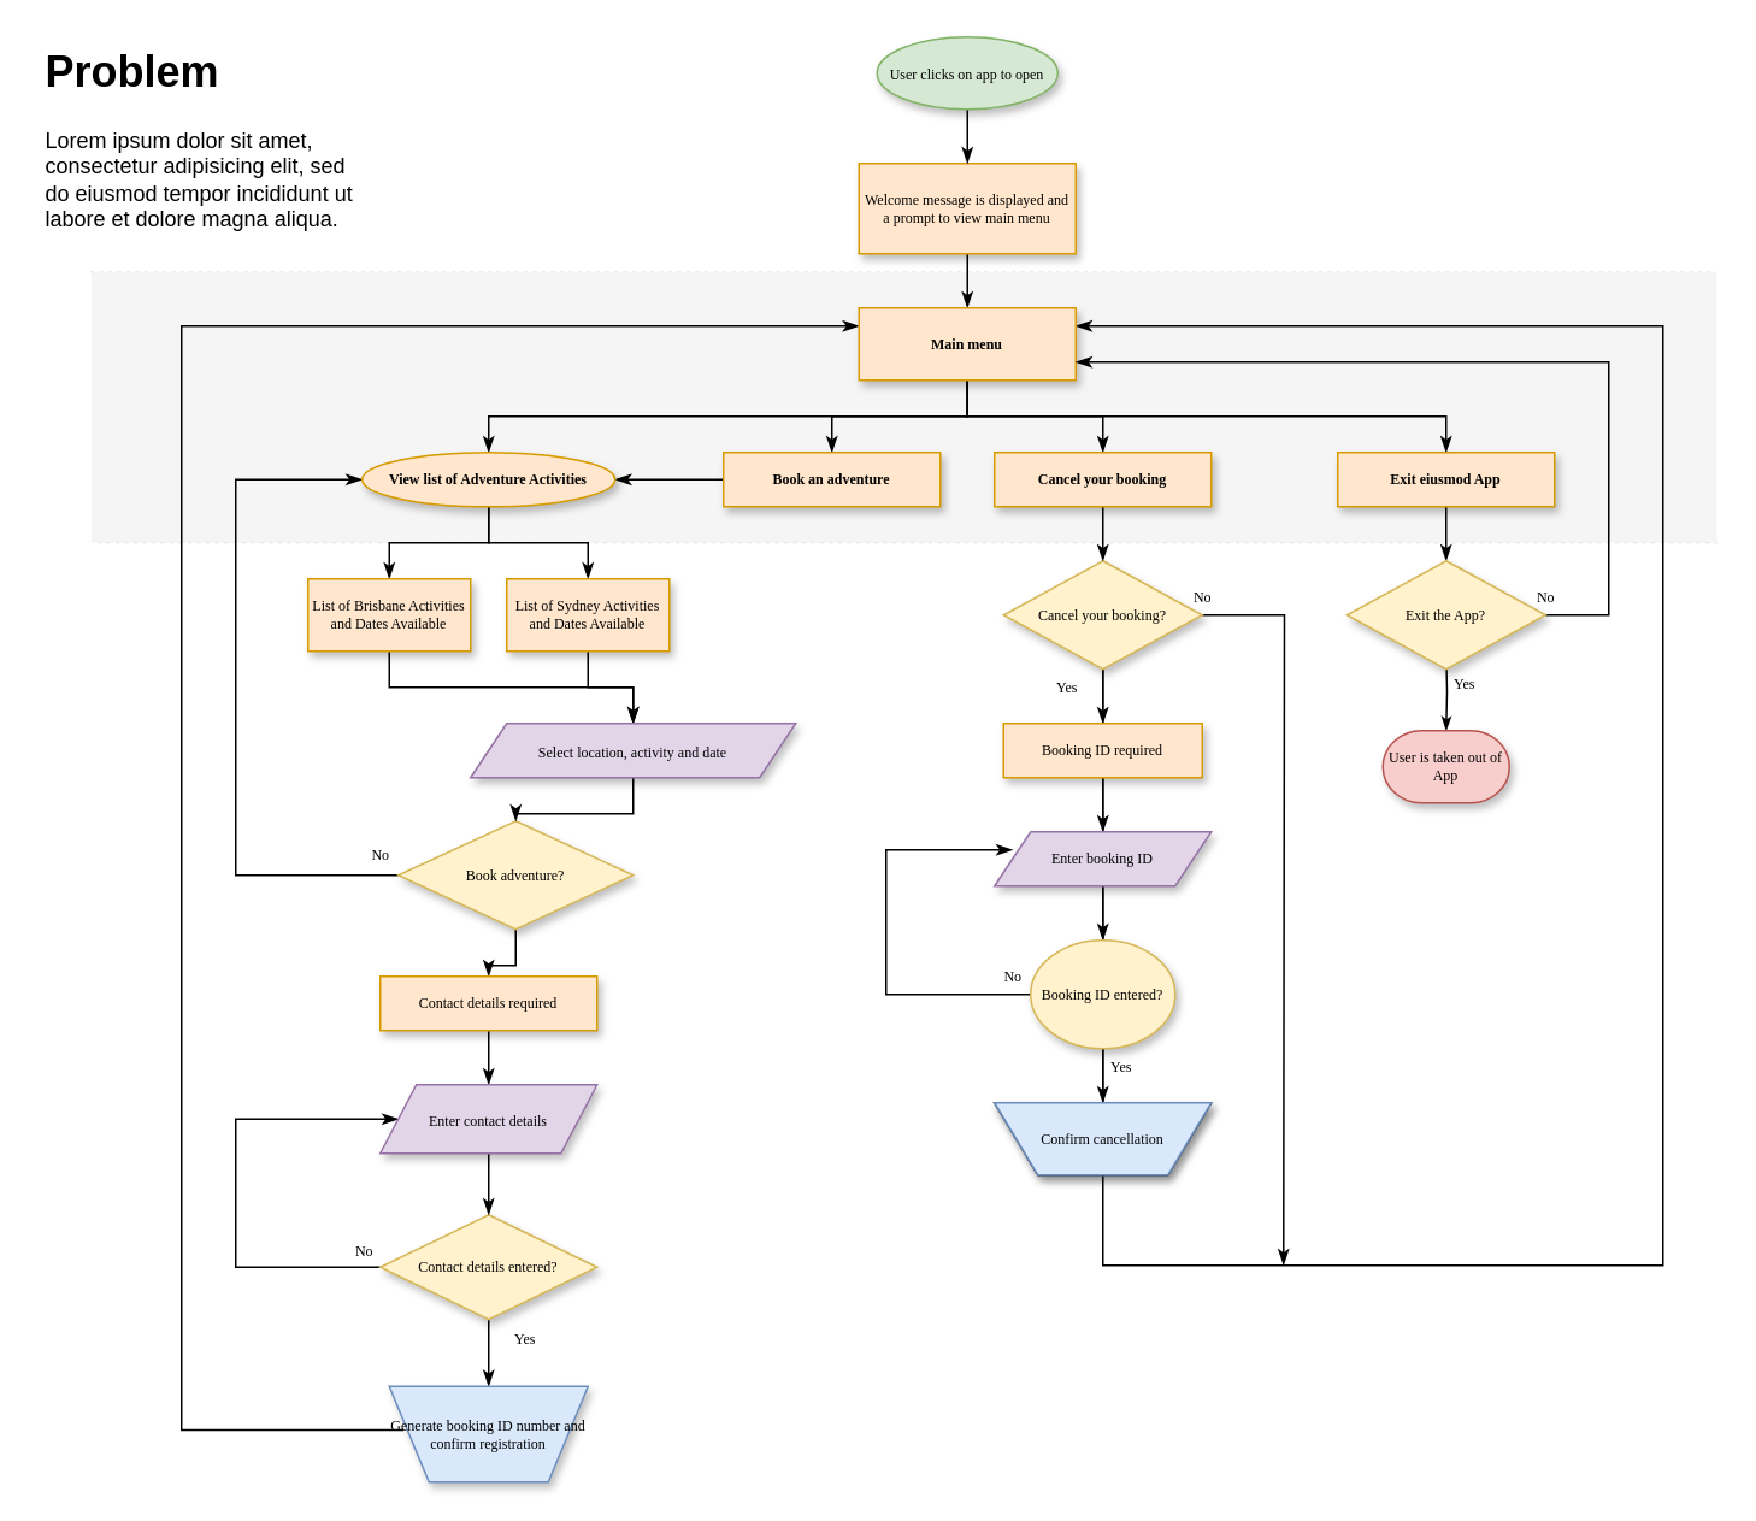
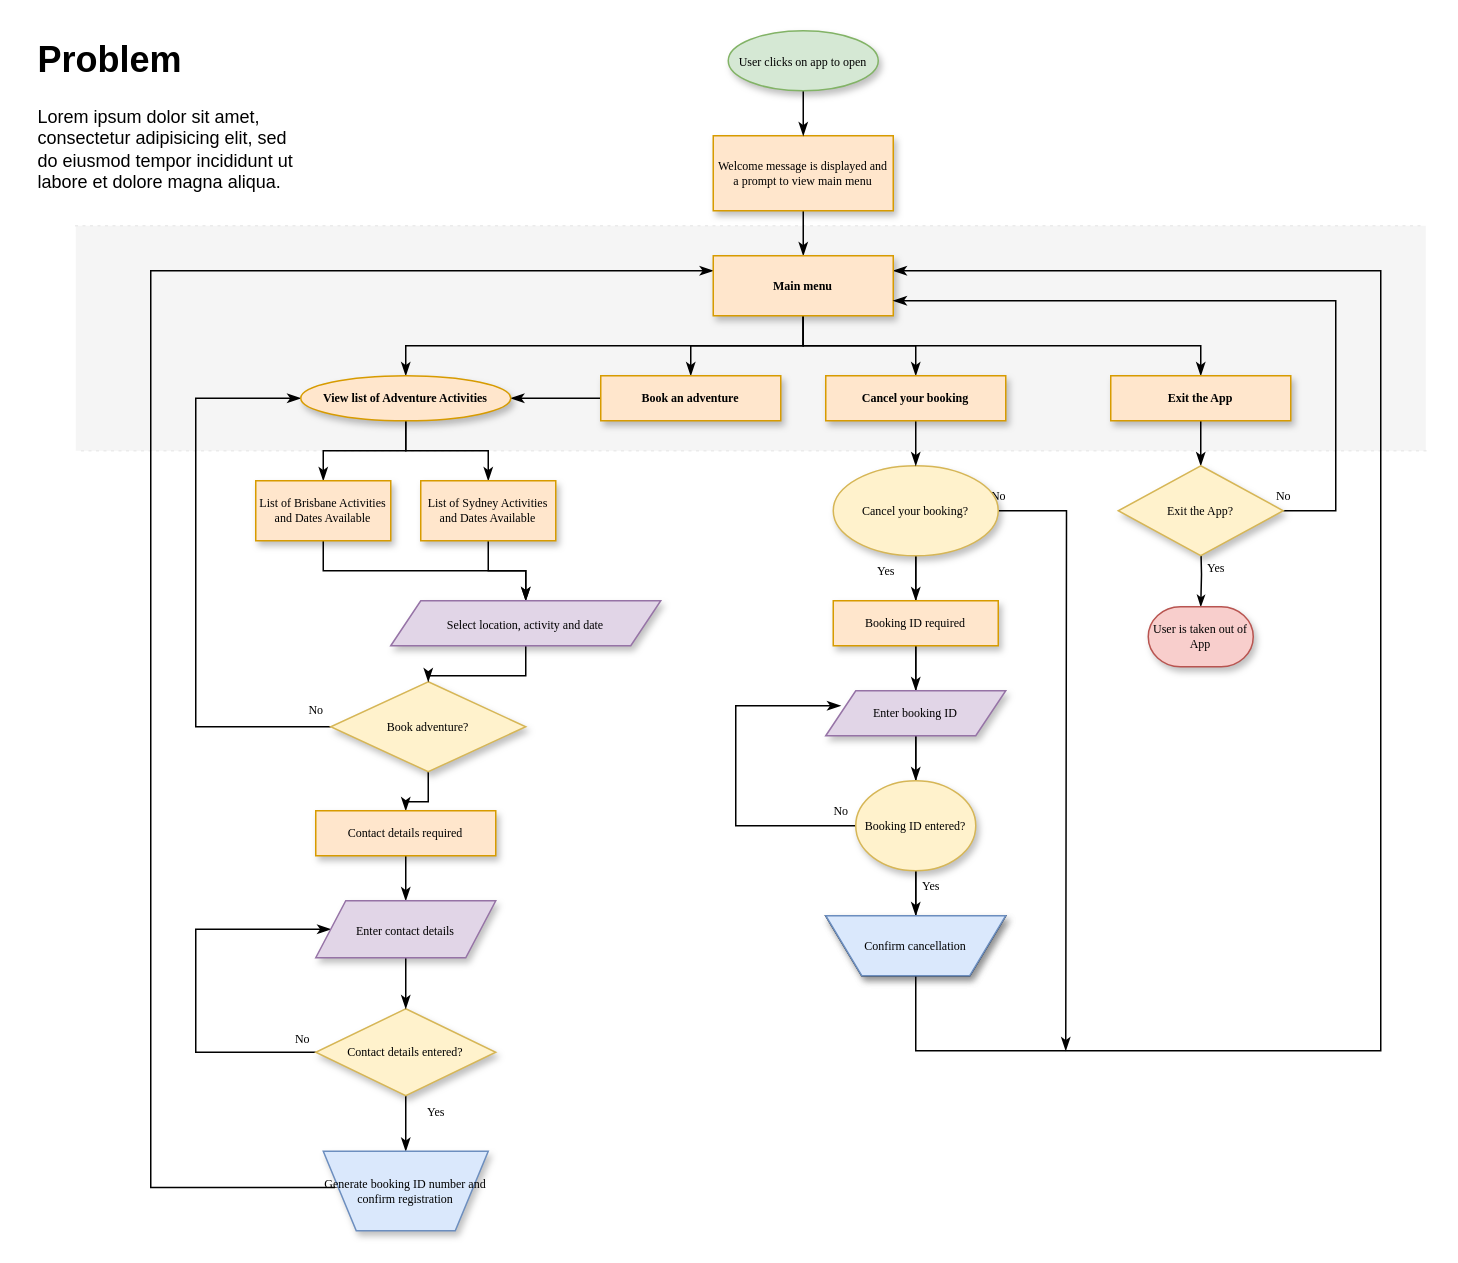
- <mxCell id="39" value="&lt;b&gt;Exit eiusmod App&lt;/b&gt;" style="rounded=0;whiteSpace=wrap;html=1;shadow=1;labelBackgroundColor=none;strokeWidth=1;fontFamily=Verdana;fontSize=8;align=center;fillColor=#ffe6cc;strokeColor=#d79b00;" parent="1" vertex="1"><mxGeometry x="740" y="250" width="120" height="30" as="geometry" /></mxCell>
+ <mxCell id="39" value="&lt;b&gt;Exit the App&lt;/b&gt;" style="rounded=0;whiteSpace=wrap;html=1;shadow=1;labelBackgroundColor=none;strokeWidth=1;fontFamily=Verdana;fontSize=8;align=center;fillColor=#ffe6cc;strokeColor=#d79b00;" parent="1" vertex="1"><mxGeometry x="740" y="250" width="120" height="30" as="geometry" /></mxCell>
- <mxCell id="17" value="Cancel your booking?" style="rhombus;whiteSpace=wrap;html=1;rounded=0;shadow=1;labelBackgroundColor=none;strokeWidth=1;fontFamily=Verdana;fontSize=8;align=center;fillColor=#fff2cc;strokeColor=#d6b656;" parent="1" vertex="1"><mxGeometry x="555" y="310" width="110" height="60" as="geometry" /></mxCell>
+ <mxCell id="17" value="Cancel your booking?" style="ellipse;whiteSpace=wrap;html=1;shadow=1;labelBackgroundColor=none;strokeWidth=1;fontFamily=Verdana;fontSize=8;align=center;fillColor=#fff2cc;strokeColor=#d6b656;" parent="1" vertex="1"><mxGeometry x="555" y="310" width="110" height="60" as="geometry" /></mxCell>
